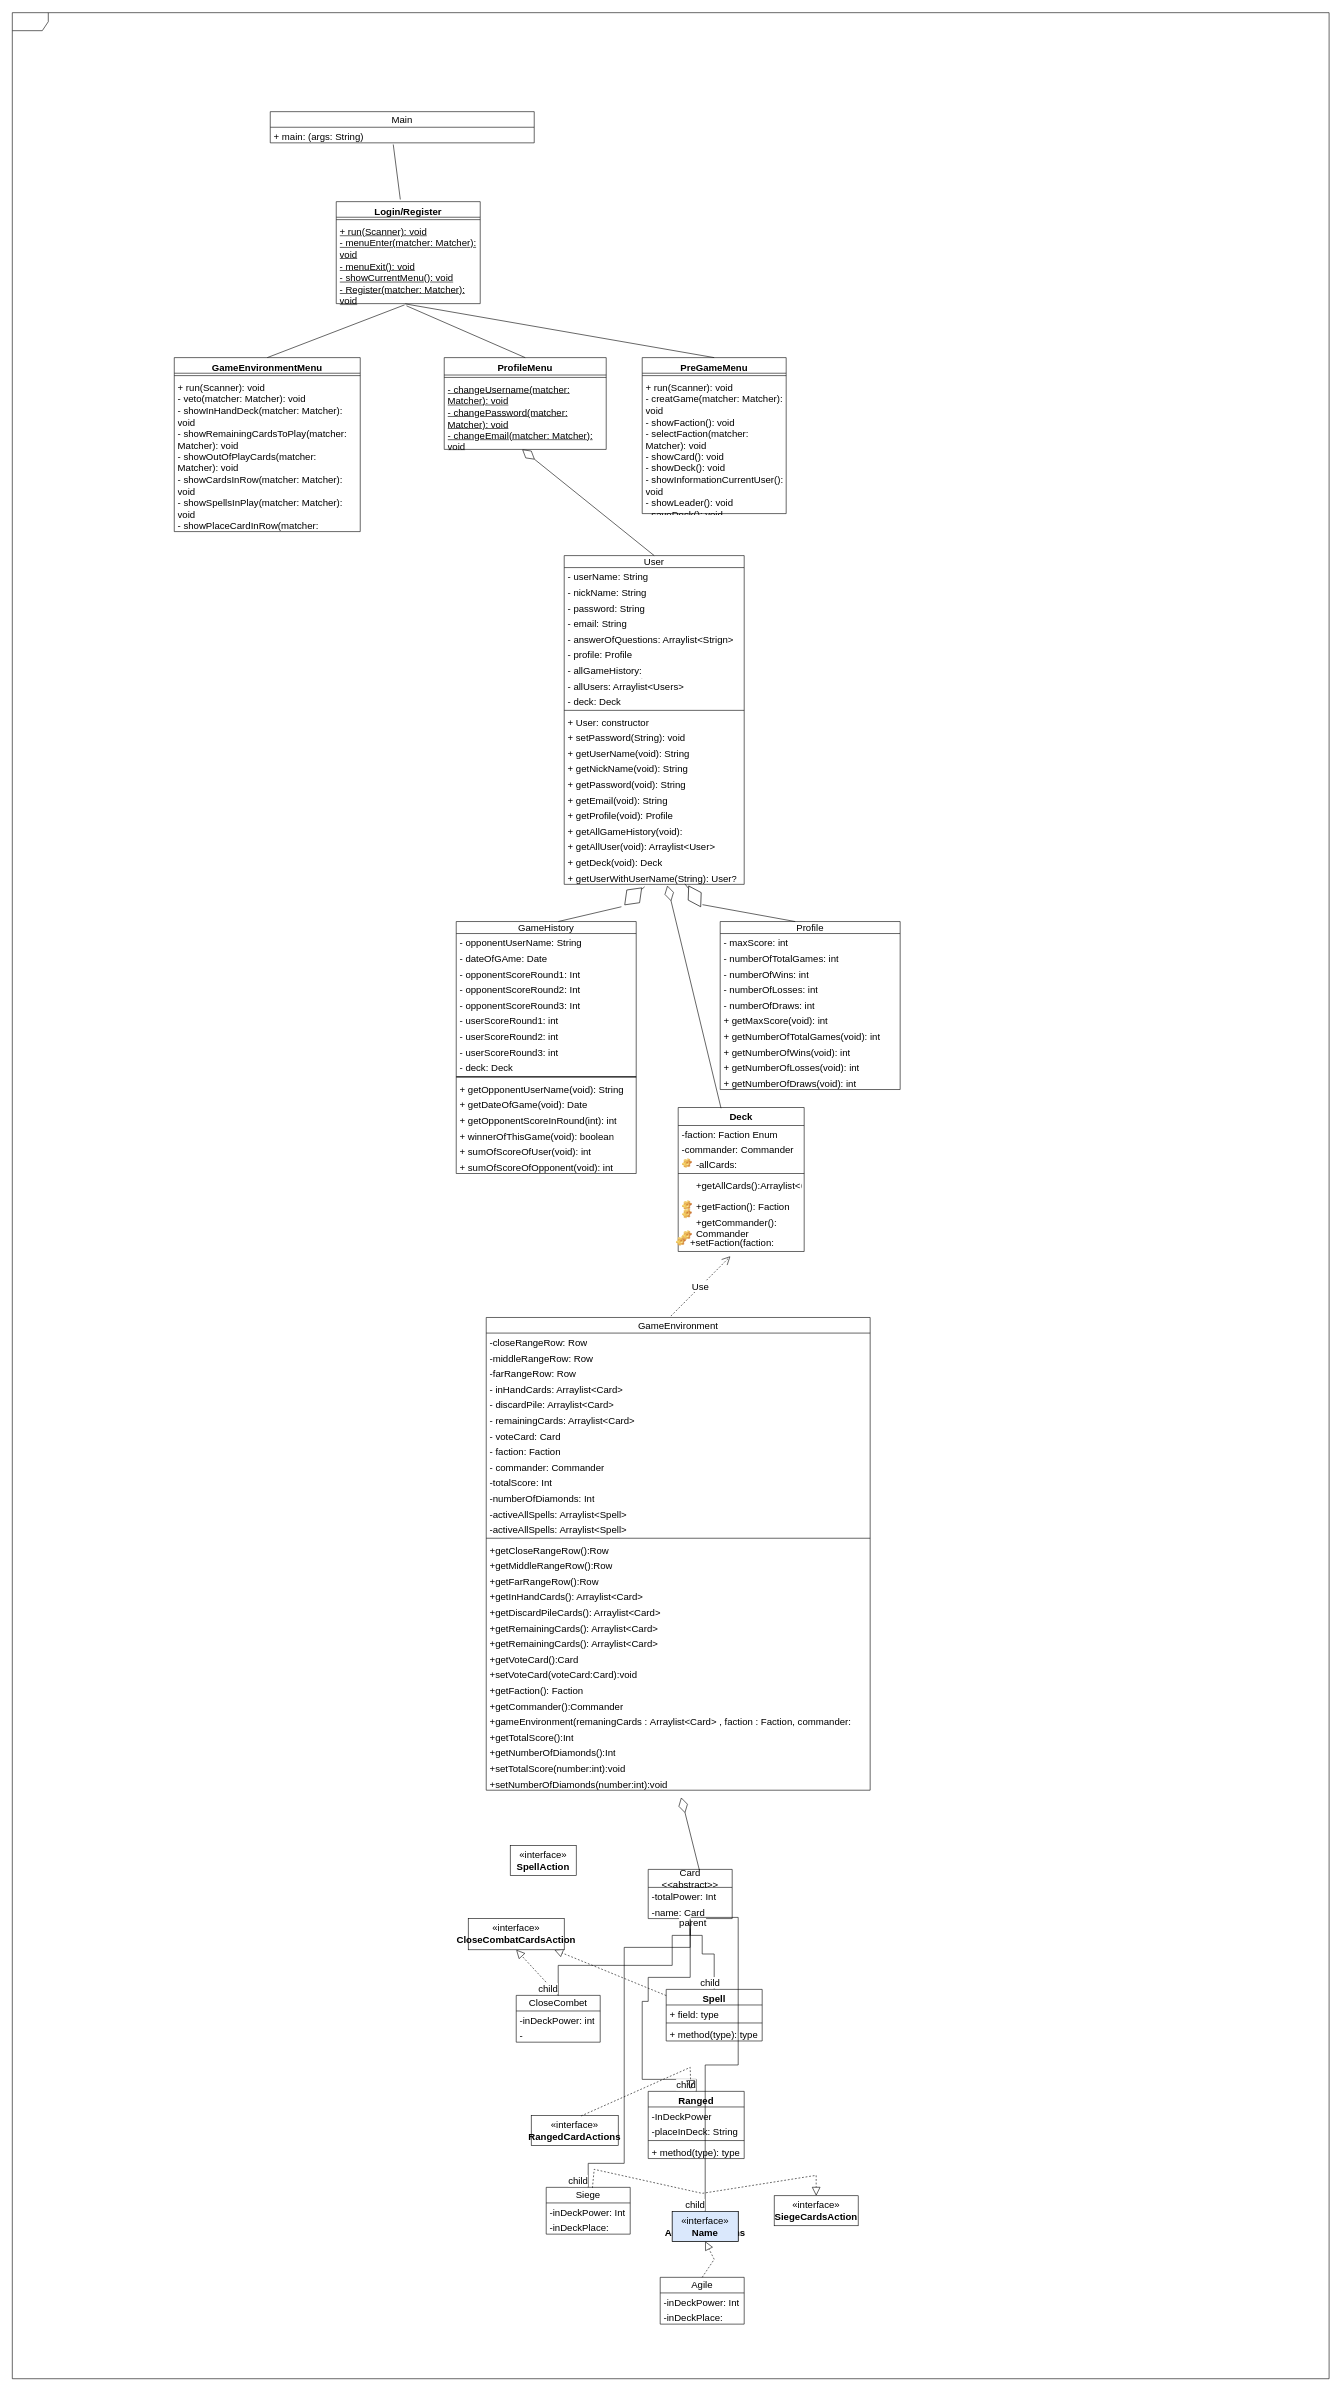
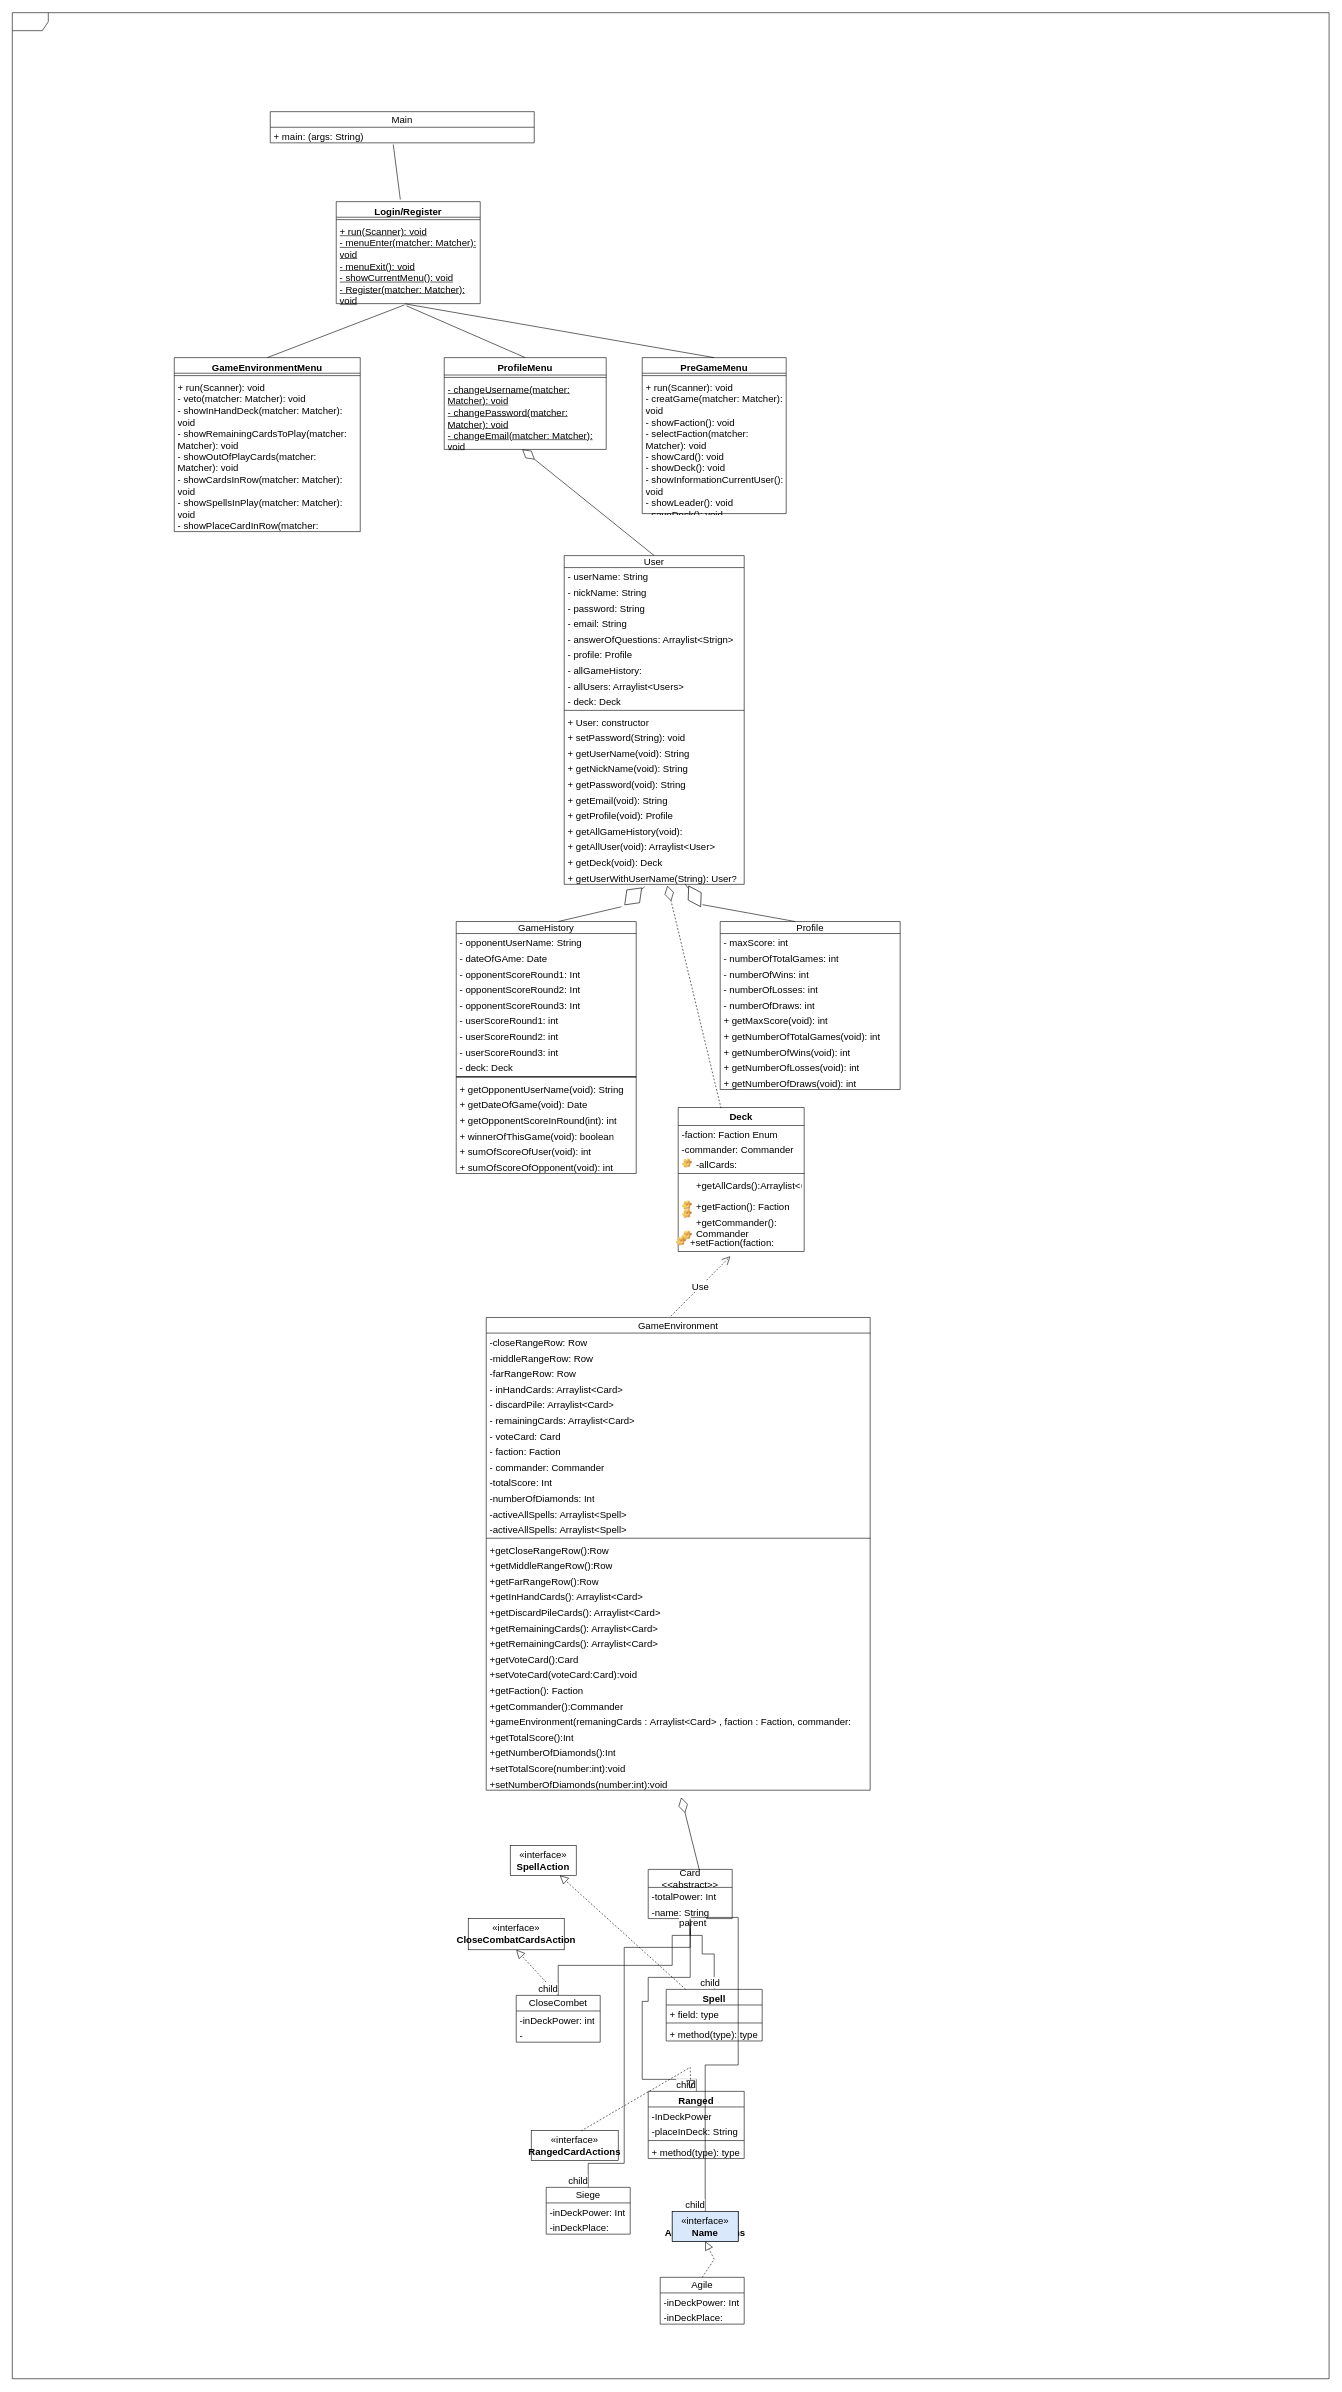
- <mxCell id="67" value="" style="endArrow=diamondThin;endFill=0;endSize=24;html=1;rounded=0;entryX=0.573;entryY=1.077;entryDx=0;entryDy=0;entryPerimeter=0;exitX=0.34;exitY=0.005;exitDx=0;exitDy=0;exitPerimeter=0;fontSize=16;" edge="1" parent="1" source="59" target="24"><mxGeometry width="160" relative="1" as="geometry"><mxPoint x="1030" y="1715" as="sourcePoint" /><mxPoint x="1190" y="1715" as="targetPoint" /></mxGeometry></mxCell>
+ <mxCell id="67" value="" style="endArrow=diamondThin;endFill=0;endSize=24;html=1;rounded=0;entryX=0.573;entryY=1.077;entryDx=0;entryDy=0;entryPerimeter=0;exitX=0.34;exitY=0.005;exitDx=0;exitDy=0;exitPerimeter=0;fontSize=16;dashed=1;" edge="1" parent="1" source="59" target="24"><mxGeometry width="160" relative="1" as="geometry"><mxPoint x="1030" y="1715" as="sourcePoint" /><mxPoint x="1190" y="1715" as="targetPoint" /></mxGeometry></mxCell>
- <mxCell id="103" value="-name: Card" style="text;strokeColor=none;fillColor=none;align=left;verticalAlign=top;spacingLeft=4;spacingRight=4;overflow=hidden;rotatable=0;points=[[0,0.5],[1,0.5]];portConstraint=eastwest;whiteSpace=wrap;html=1;fontSize=16;" vertex="1" parent="101"><mxGeometry y="56" width="140" height="26" as="geometry" /></mxCell>
+ <mxCell id="103" value="-name: String" style="text;strokeColor=none;fillColor=none;align=left;verticalAlign=top;spacingLeft=4;spacingRight=4;overflow=hidden;rotatable=0;points=[[0,0.5],[1,0.5]];portConstraint=eastwest;whiteSpace=wrap;html=1;fontSize=16;" vertex="1" parent="101"><mxGeometry y="56" width="140" height="26" as="geometry" /></mxCell>
- <mxCell id="112" value="" style="endArrow=block;dashed=1;endFill=0;endSize=12;html=1;rounded=0;fontSize=16;" edge="1" parent="1" source="104" target="116"><mxGeometry width="160" relative="1" as="geometry"><mxPoint x="1070" y="3285" as="sourcePoint" /><mxPoint x="1230" y="3285" as="targetPoint" /></mxGeometry></mxCell>
+ <mxCell id="112" value="" style="endArrow=block;dashed=1;endFill=0;endSize=12;html=1;rounded=0;fontSize=16;" edge="1" parent="1" source="104" target="108"><mxGeometry width="160" relative="1" as="geometry"><mxPoint x="1070" y="3285" as="sourcePoint" /><mxPoint x="1230" y="3285" as="targetPoint" /></mxGeometry></mxCell>
- <mxCell id="127" value="«interface»&lt;br style=&quot;font-size: 16px;&quot;&gt;&lt;b style=&quot;font-size: 16px;&quot;&gt;RangedCardActions&lt;/b&gt;" style="html=1;whiteSpace=wrap;fontSize=16;" vertex="1" parent="1"><mxGeometry x="885" y="3525" width="145" height="50" as="geometry" /></mxCell>
+ <mxCell id="127" value="«interface»&lt;br style=&quot;font-size: 16px;&quot;&gt;&lt;b style=&quot;font-size: 16px;&quot;&gt;RangedCardActions&lt;/b&gt;" style="html=1;whiteSpace=wrap;fontSize=16;" vertex="1" parent="1"><mxGeometry x="885" y="3550" width="145" height="50" as="geometry" /></mxCell>
- <mxCell id="133" value="" style="endArrow=block;dashed=1;endFill=0;endSize=12;html=1;rounded=0;exitX=0.55;exitY=0.013;exitDx=0;exitDy=0;exitPerimeter=0;entryX=0.5;entryY=0;entryDx=0;entryDy=0;fontSize=16;" edge="1" parent="1" source="129" target="132"><mxGeometry width="160" relative="1" as="geometry"><mxPoint x="1090" y="3555" as="sourcePoint" /><mxPoint x="1250" y="3555" as="targetPoint" /><Array as="points"><mxPoint x="990" y="3615" /><mxPoint x="1170" y="3655" /><mxPoint x="1360" y="3625" /></Array></mxGeometry></mxCell>
- <mxCell id="132" value="«interface»&lt;br style=&quot;font-size: 16px;&quot;&gt;&lt;b style=&quot;font-size: 16px;&quot;&gt;SiegeCardsAction&lt;/b&gt;" style="html=1;whiteSpace=wrap;fontSize=16;" vertex="1" parent="1"><mxGeometry x="1290" y="3659" width="140" height="50" as="geometry" /></mxCell>
